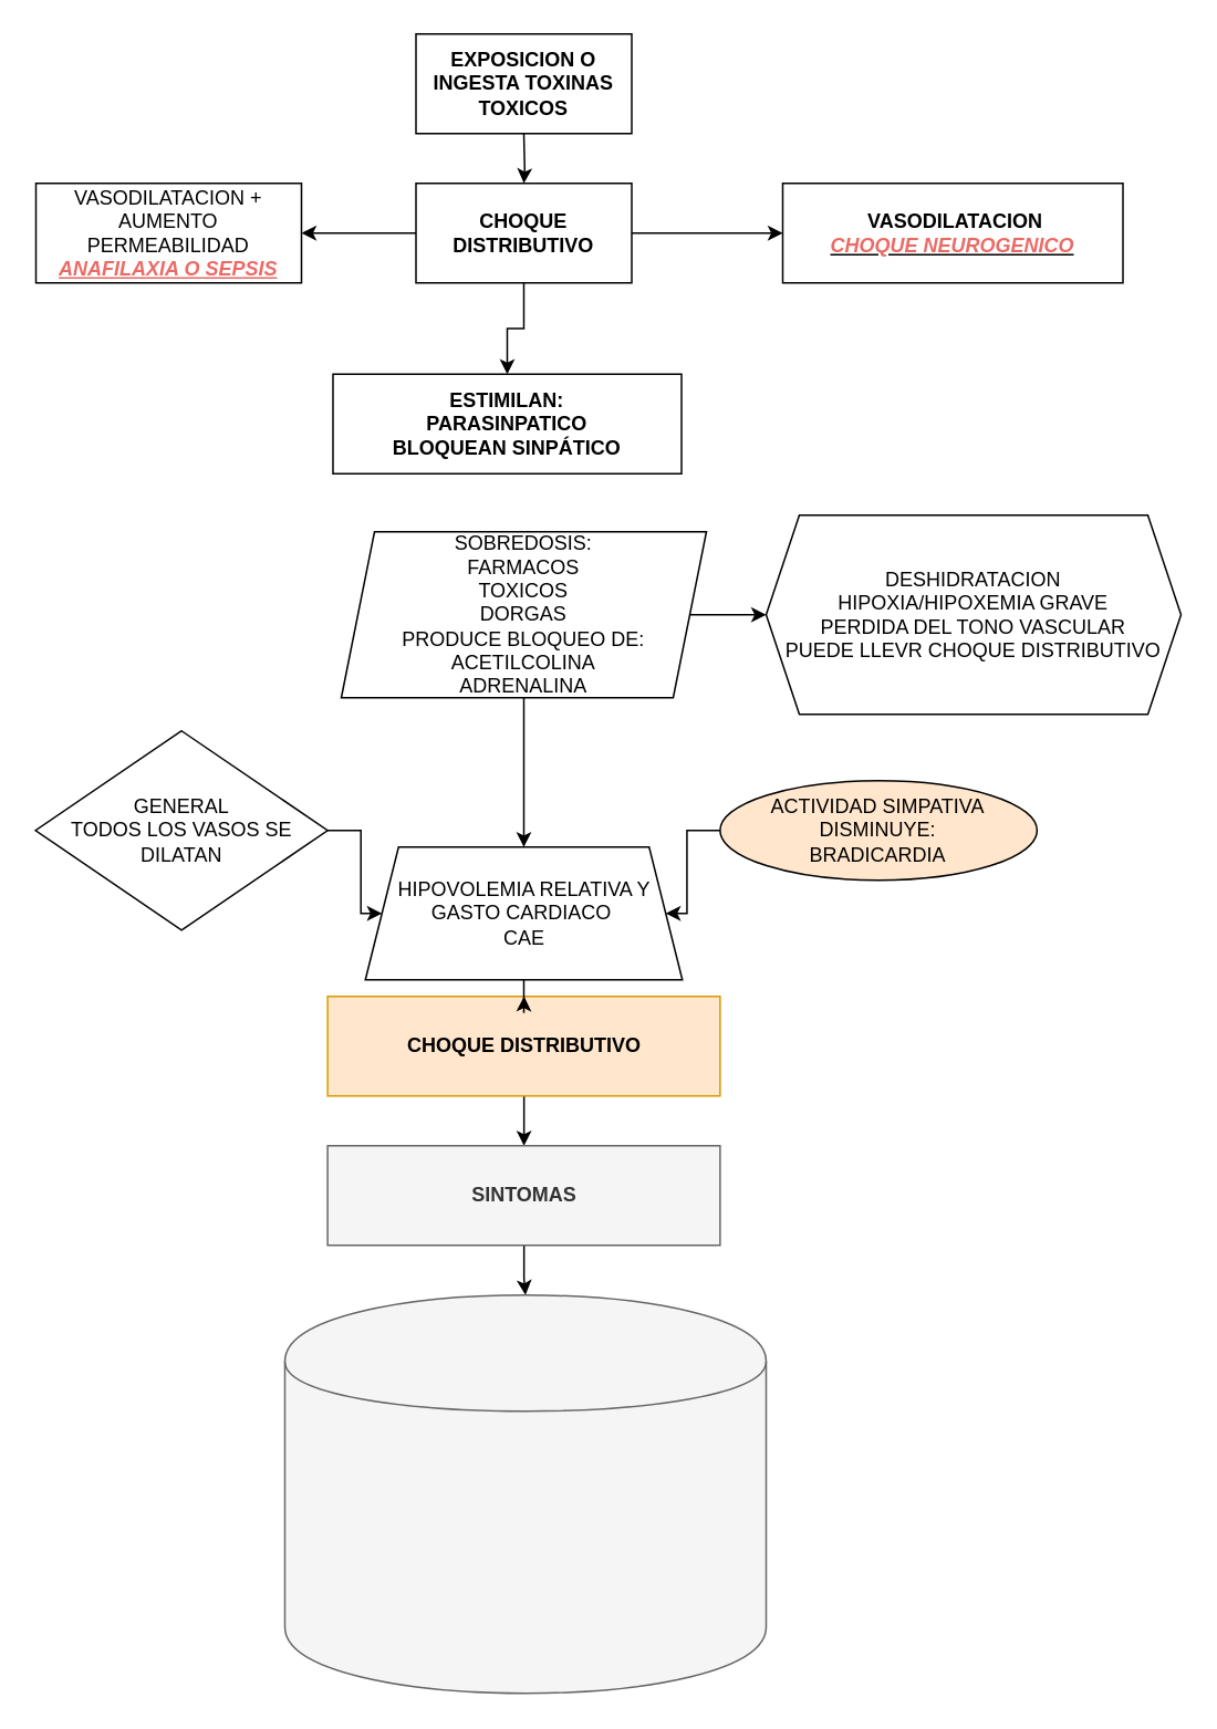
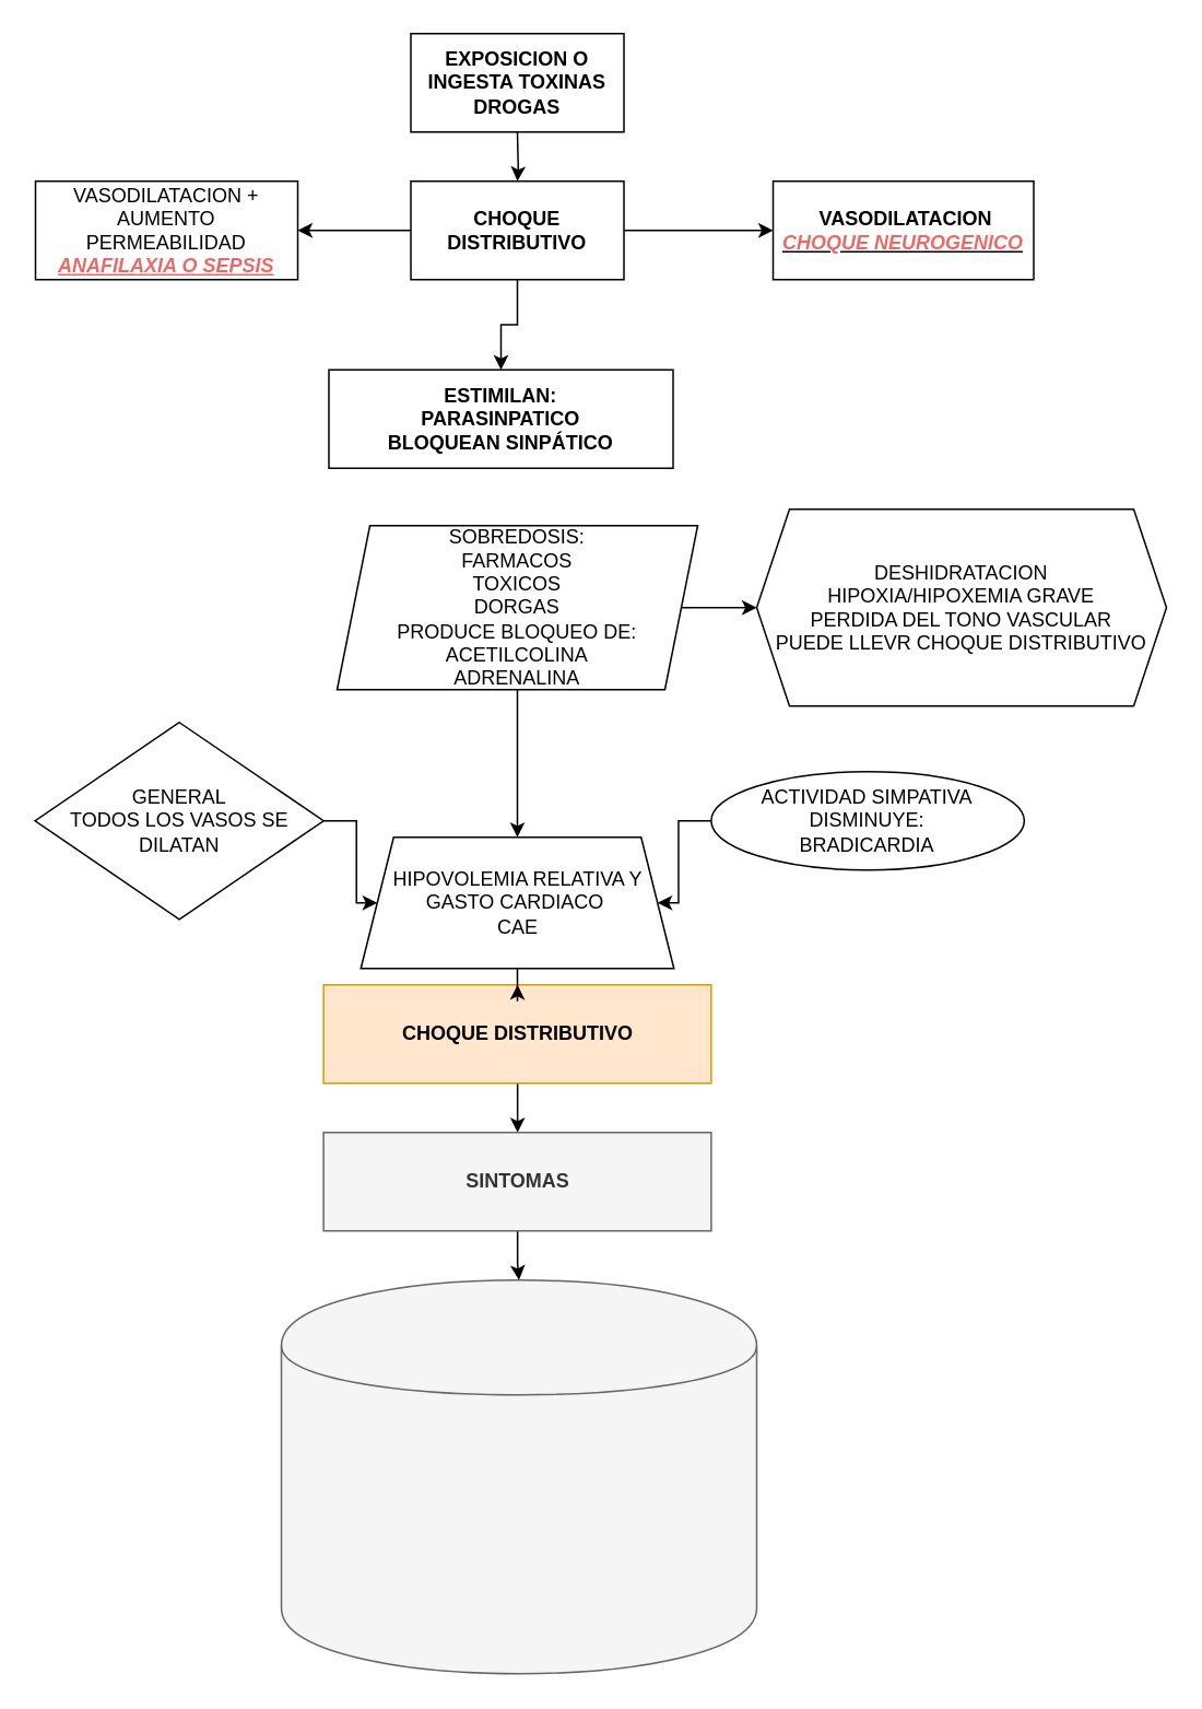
- <mxCell id="9" value="&lt;b&gt;EXPOSICION O INGESTA TOXINAS TOXICOS&lt;/b&gt;" style="whiteSpace=wrap;html=1;" vertex="1" parent="1"><mxGeometry x="250" width="130" height="60" as="geometry" y="20" /></mxCell>
+ <mxCell id="9" value="&lt;b&gt;EXPOSICION O INGESTA TOXINAS DROGAS&lt;/b&gt;" style="whiteSpace=wrap;html=1;" vertex="1" parent="1"><mxGeometry x="250" width="130" height="60" as="geometry" y="20" /></mxCell>
- <mxCell id="6" value="&lt;b&gt;&amp;nbsp;VASODILATACION&lt;br&gt;&lt;i&gt;&lt;u&gt;&lt;font color=&quot;#ea6b66&quot;&gt;CHOQUE NEUROGENICO&lt;/font&gt;&lt;/u&gt;&lt;/i&gt;&lt;br&gt;&lt;/b&gt;" style="whiteSpace=wrap;html=1;" vertex="1" parent="1"><mxGeometry x="471" y="110" width="205" height="60" as="geometry" /></mxCell>
+ <mxCell id="6" value="&lt;b&gt;&amp;nbsp;VASODILATACION&lt;br&gt;&lt;i&gt;&lt;u&gt;&lt;font color=&quot;#ea6b66&quot;&gt;CHOQUE NEUROGENICO&lt;/font&gt;&lt;/u&gt;&lt;/i&gt;&lt;br&gt;&lt;/b&gt;" style="whiteSpace=wrap;html=1;" vertex="1" parent="1"><mxGeometry x="471" y="110" width="159" height="60" as="geometry" /></mxCell>
- <mxCell id="18" value="ACTIVIDAD SIMPATIVA DISMINUYE:&lt;br&gt;BRADICARDIA" style="ellipse;whiteSpace=wrap;html=1;fillColor=#ffe6cc;" vertex="1" parent="1"><mxGeometry x="433.25" y="470" width="191" height="60" as="geometry" /></mxCell>
+ <mxCell id="18" value="ACTIVIDAD SIMPATIVA DISMINUYE:&lt;br&gt;BRADICARDIA" style="ellipse;whiteSpace=wrap;html=1;" vertex="1" parent="1"><mxGeometry x="433.25" y="470" width="191" height="60" as="geometry" /></mxCell>
